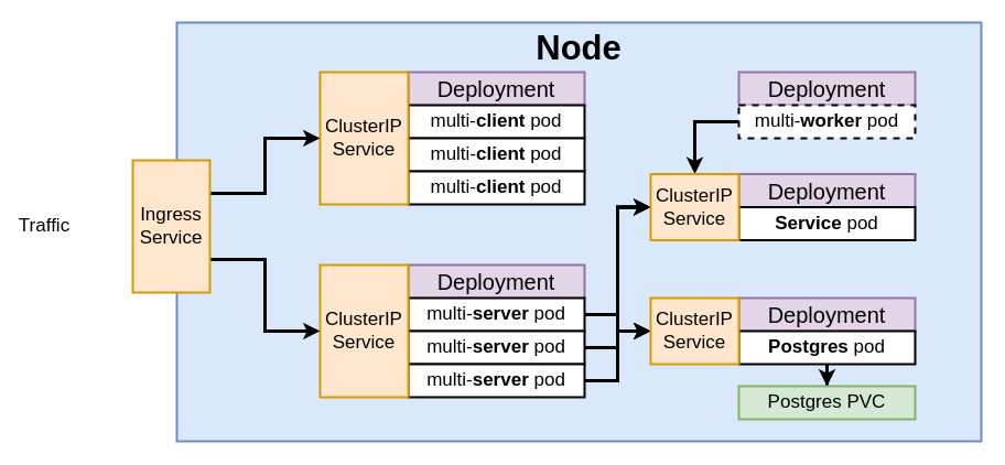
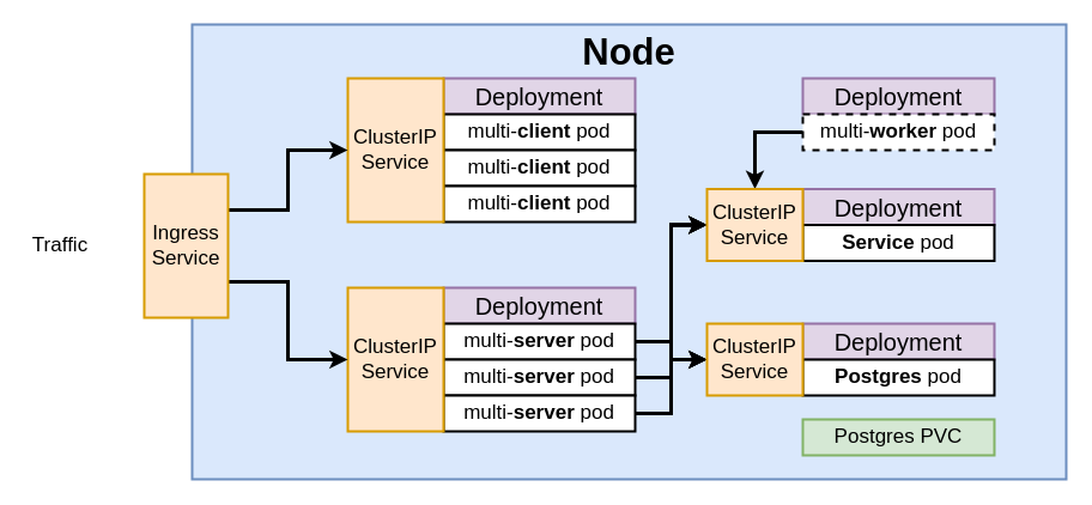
- <mxCell id="25" value="Traffic" style="text;html=1;strokeColor=none;fillColor=none;align=center;verticalAlign=middle;whiteSpace=wrap;rounded=0;fontSize=17;" vertex="1" parent="1"><mxGeometry x="10" y="192.5" width="60" height="25" as="geometry" /></mxCell>
+ <mxCell id="25" value="Traffic" style="text;html=1;strokeColor=none;fillColor=none;align=center;verticalAlign=middle;whiteSpace=wrap;rounded=0;fontSize=17;" vertex="1" parent="1"><mxGeometry x="20" y="192.5" width="60" height="25" as="geometry" /></mxCell>
- <mxCell id="29" style="edgeStyle=orthogonalEdgeStyle;rounded=0;html=1;exitX=0.5;exitY=1;jettySize=auto;orthogonalLoop=1;strokeWidth=3;fontSize=17;" edge="1" parent="1" source="30" target="31"><mxGeometry relative="1" as="geometry" /></mxCell>
